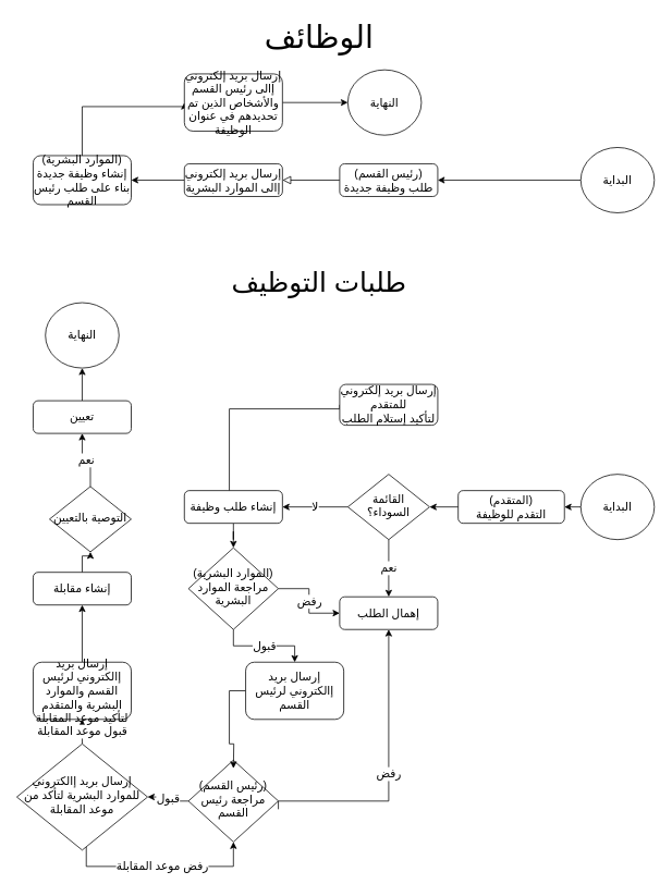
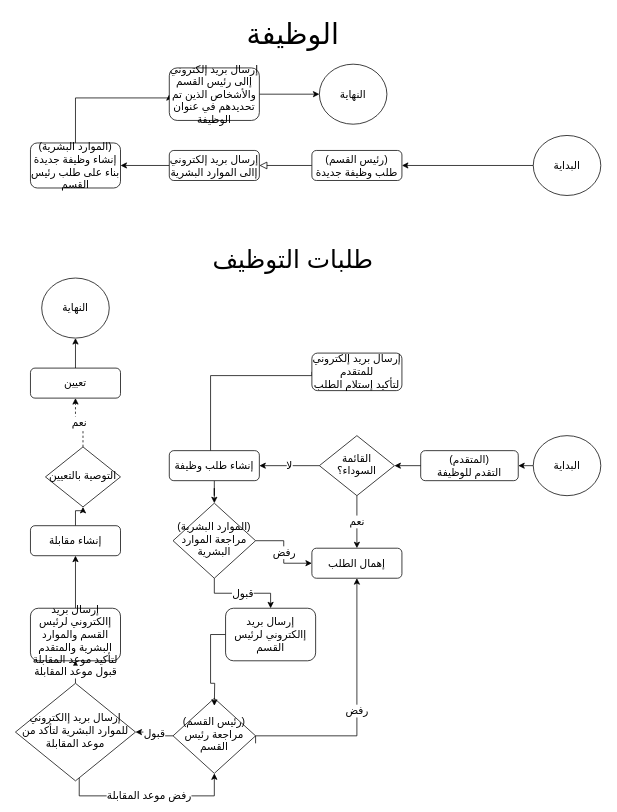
- <mxCell id="43" value="الوظائف" style="text;html=1;strokeColor=none;fillColor=none;align=center;verticalAlign=middle;whiteSpace=wrap;rounded=0;fontSize=38;" vertex="1" parent="1"><mxGeometry x="220" y="20" width="340" height="50" as="geometry" /></mxCell>
+ <mxCell id="43" value="الوظيفة" style="text;html=1;strokeColor=none;fillColor=none;align=center;verticalAlign=middle;whiteSpace=wrap;rounded=0;fontSize=38;" vertex="1" parent="1"><mxGeometry x="220" y="20" width="340" height="50" as="geometry" /></mxCell>
- <mxCell id="39" value="نعم" style="edgeStyle=orthogonalEdgeStyle;rounded=0;orthogonalLoop=1;jettySize=auto;html=1;entryX=0.5;entryY=1;entryDx=0;entryDy=0;fontSize=14;" edge="1" parent="1" source="40" target="42"><mxGeometry relative="1" as="geometry" /></mxCell>
+ <mxCell id="39" value="نعم" style="edgeStyle=orthogonalEdgeStyle;rounded=0;orthogonalLoop=1;jettySize=auto;html=1;entryX=0.5;entryY=1;entryDx=0;entryDy=0;fontSize=14;dashed=1;" edge="1" parent="1" source="40" target="42"><mxGeometry relative="1" as="geometry" /></mxCell>
